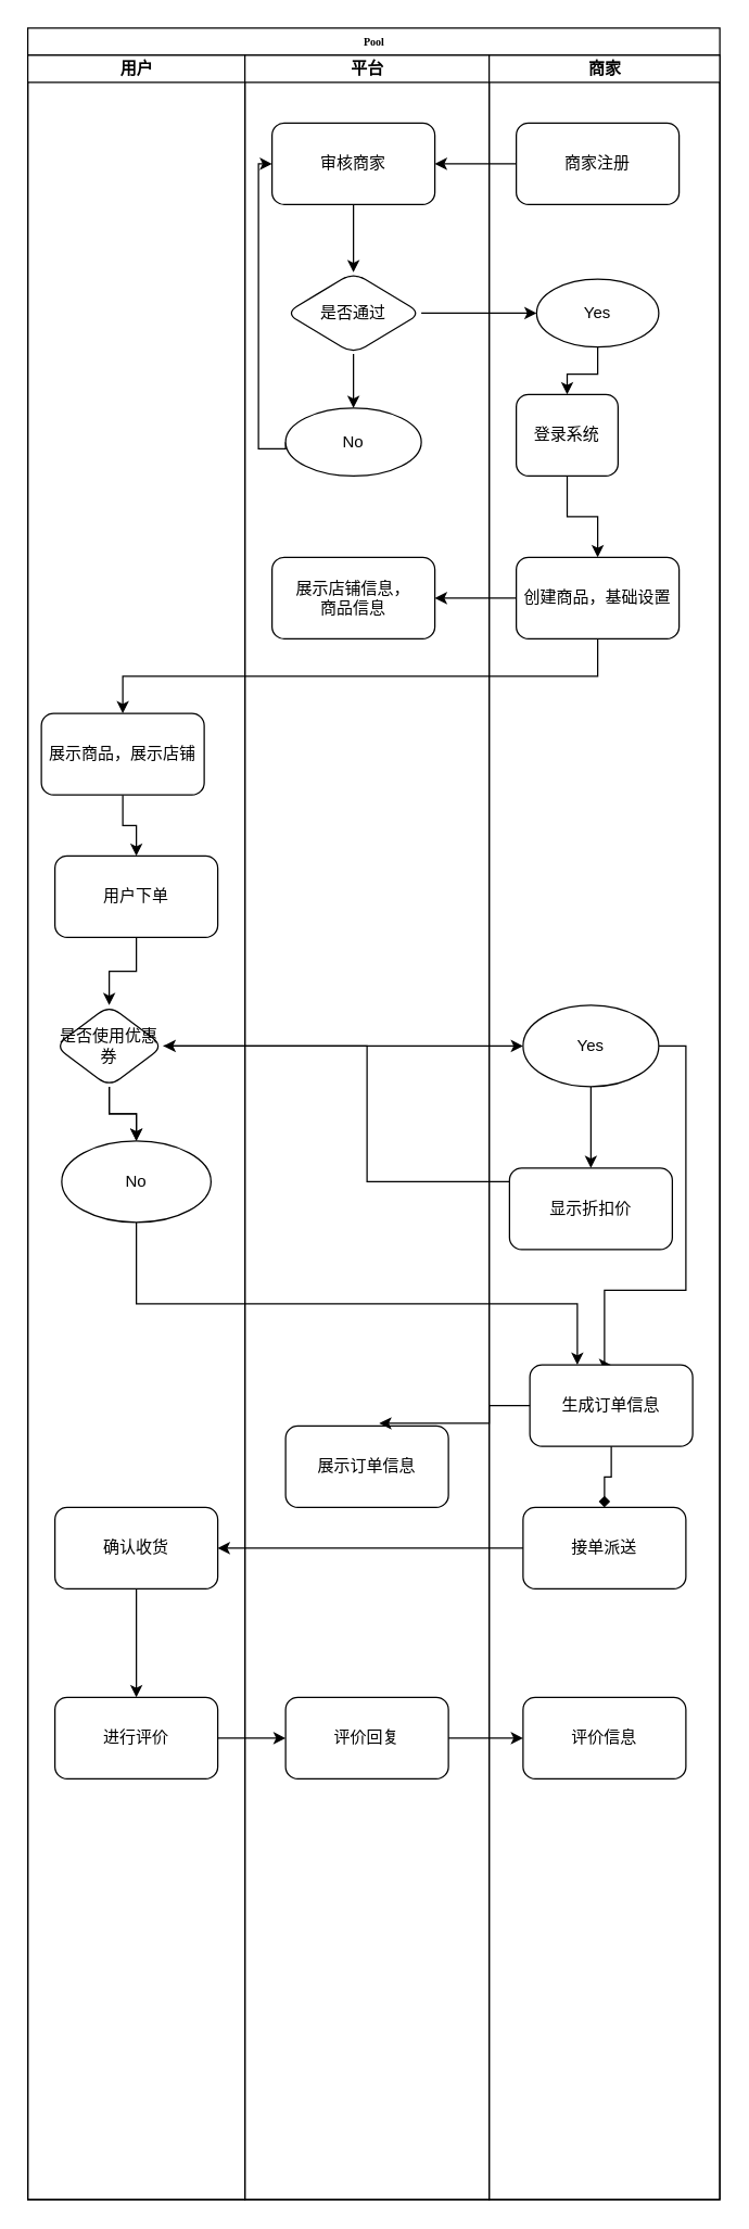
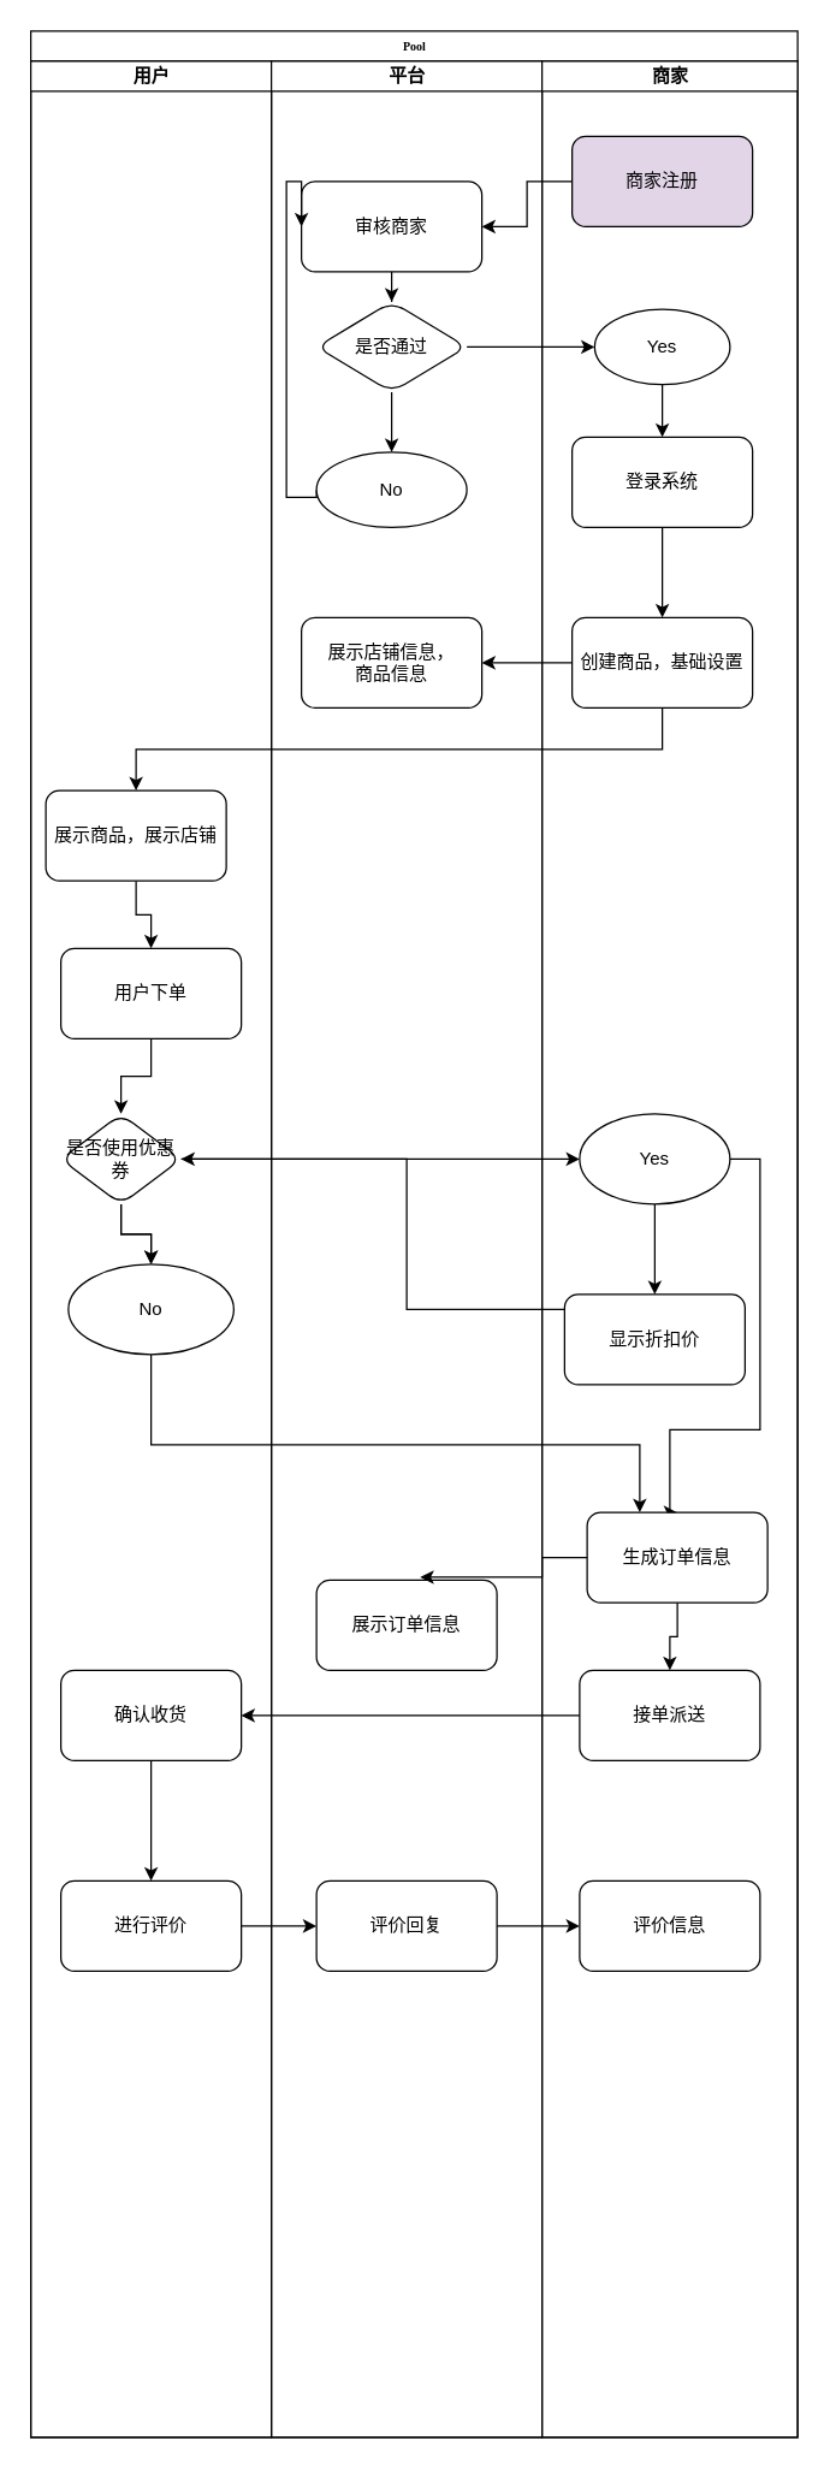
- <mxCell id="17" value="审核商家" style="rounded=1;whiteSpace=wrap;html=1;" vertex="1" parent="15"><mxGeometry x="20" y="50" width="120" height="60" as="geometry" /></mxCell>
+ <mxCell id="17" value="审核商家" style="rounded=1;whiteSpace=wrap;html=1;" vertex="1" parent="15"><mxGeometry x="20" y="80" width="120" height="60" as="geometry" /></mxCell>
- <mxCell id="31" value="商家注册" style="rounded=1;whiteSpace=wrap;html=1;" vertex="1" parent="30"><mxGeometry x="20" y="50" width="120" height="60" as="geometry" /></mxCell>
+ <mxCell id="31" value="商家注册" style="rounded=1;whiteSpace=wrap;html=1;fillColor=#e1d5e7;" vertex="1" parent="30"><mxGeometry x="20" y="50" width="120" height="60" as="geometry" /></mxCell>
- <mxCell id="35" value="登录系统" style="whiteSpace=wrap;html=1;rounded=1;" vertex="1" parent="30"><mxGeometry x="20" y="250" width="75" height="60" as="geometry" /></mxCell>
+ <mxCell id="35" value="登录系统" style="whiteSpace=wrap;html=1;rounded=1;" vertex="1" parent="30"><mxGeometry x="20" y="250" width="120" height="60" as="geometry" /></mxCell>
- <mxCell id="43" value="" style="edgeStyle=orthogonalEdgeStyle;rounded=0;orthogonalLoop=1;jettySize=auto;html=1;endArrow=diamond;" edge="1" parent="30" source="41" target="42"><mxGeometry relative="1" as="geometry" /></mxCell>
+ <mxCell id="43" value="" style="edgeStyle=orthogonalEdgeStyle;rounded=0;orthogonalLoop=1;jettySize=auto;html=1;" edge="1" parent="30" source="41" target="42"><mxGeometry relative="1" as="geometry" /></mxCell>
